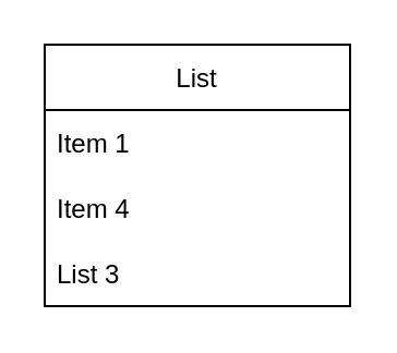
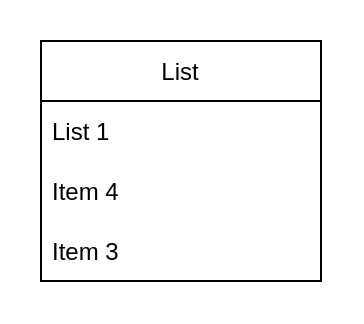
- <mxCell id="3" value="Item 1" style="text;strokeColor=none;fillColor=none;align=left;verticalAlign=middle;spacingLeft=4;spacingRight=4;overflow=hidden;points=[[0,0.5],[1,0.5]];portConstraint=eastwest;rotatable=0;" vertex="1" parent="2"><mxGeometry y="30" width="140" height="30" as="geometry" /></mxCell>
+ <mxCell id="3" value="List 1" style="text;strokeColor=none;fillColor=none;align=left;verticalAlign=middle;spacingLeft=4;spacingRight=4;overflow=hidden;points=[[0,0.5],[1,0.5]];portConstraint=eastwest;rotatable=0;" vertex="1" parent="2"><mxGeometry y="30" width="140" height="30" as="geometry" /></mxCell>
- <mxCell id="5" value="List 3" style="text;strokeColor=none;fillColor=none;align=left;verticalAlign=middle;spacingLeft=4;spacingRight=4;overflow=hidden;points=[[0,0.5],[1,0.5]];portConstraint=eastwest;rotatable=0;" vertex="1" parent="2"><mxGeometry y="90" width="140" height="30" as="geometry" /></mxCell>
+ <mxCell id="5" value="Item 3" style="text;strokeColor=none;fillColor=none;align=left;verticalAlign=middle;spacingLeft=4;spacingRight=4;overflow=hidden;points=[[0,0.5],[1,0.5]];portConstraint=eastwest;rotatable=0;" vertex="1" parent="2"><mxGeometry y="90" width="140" height="30" as="geometry" /></mxCell>
